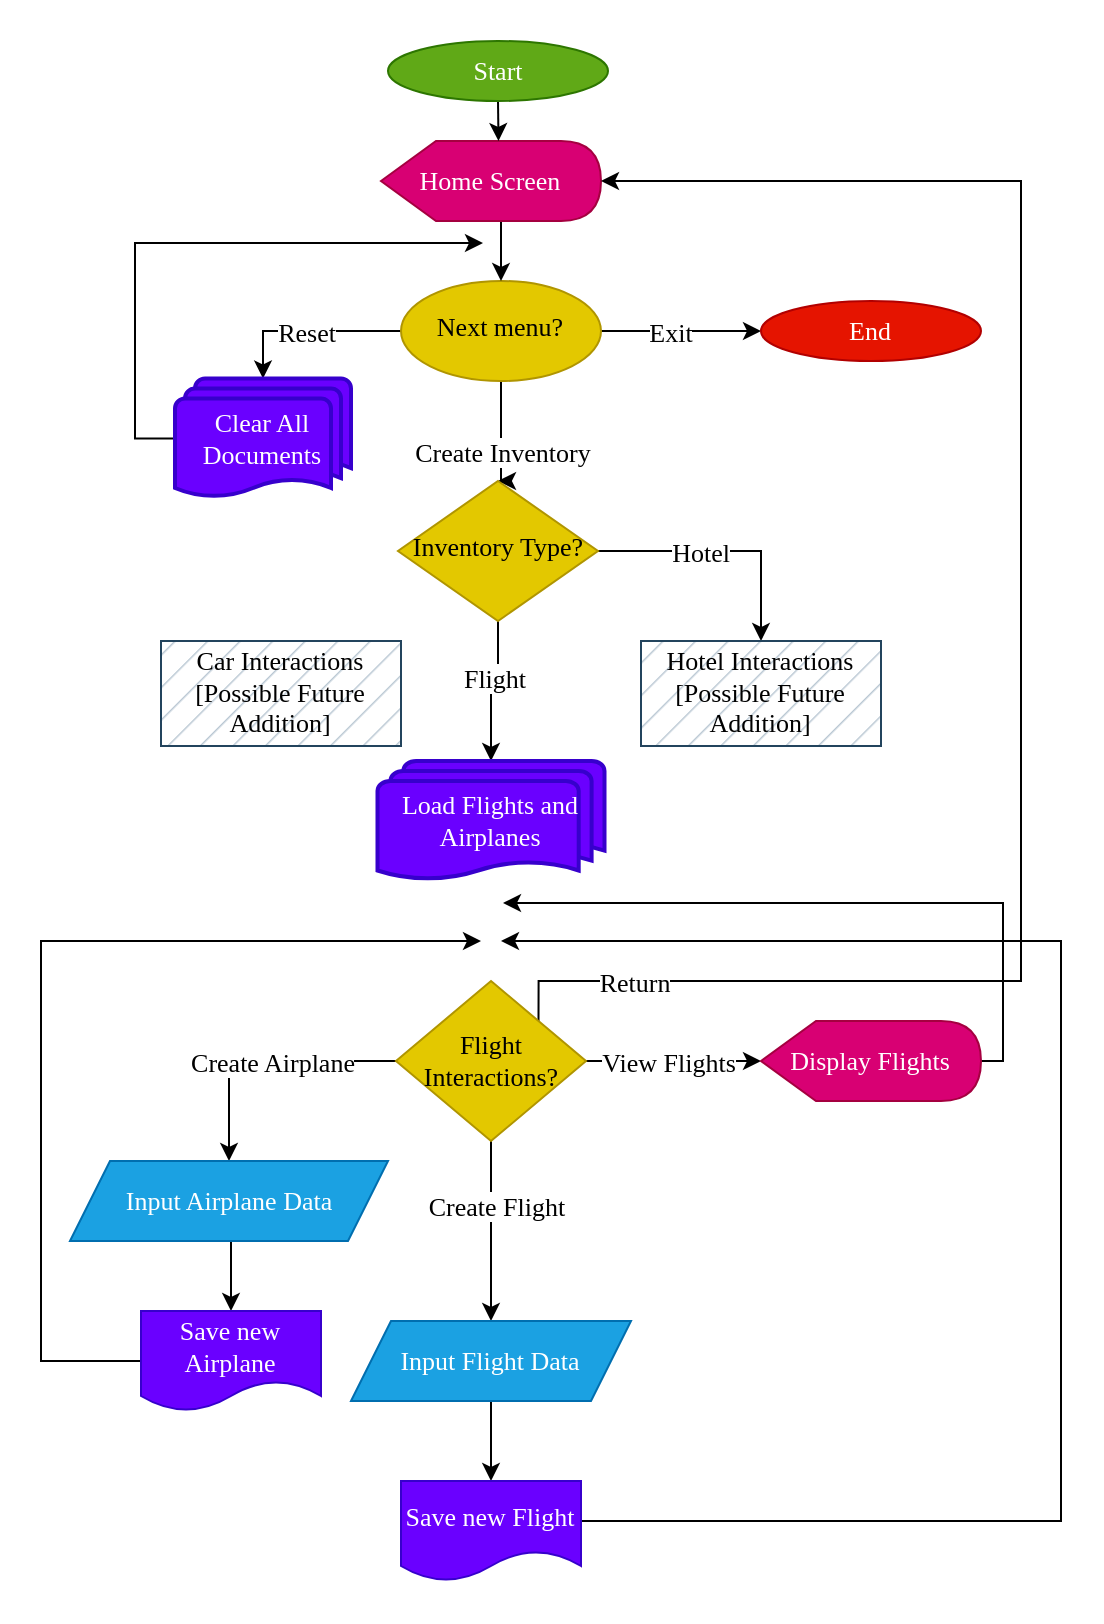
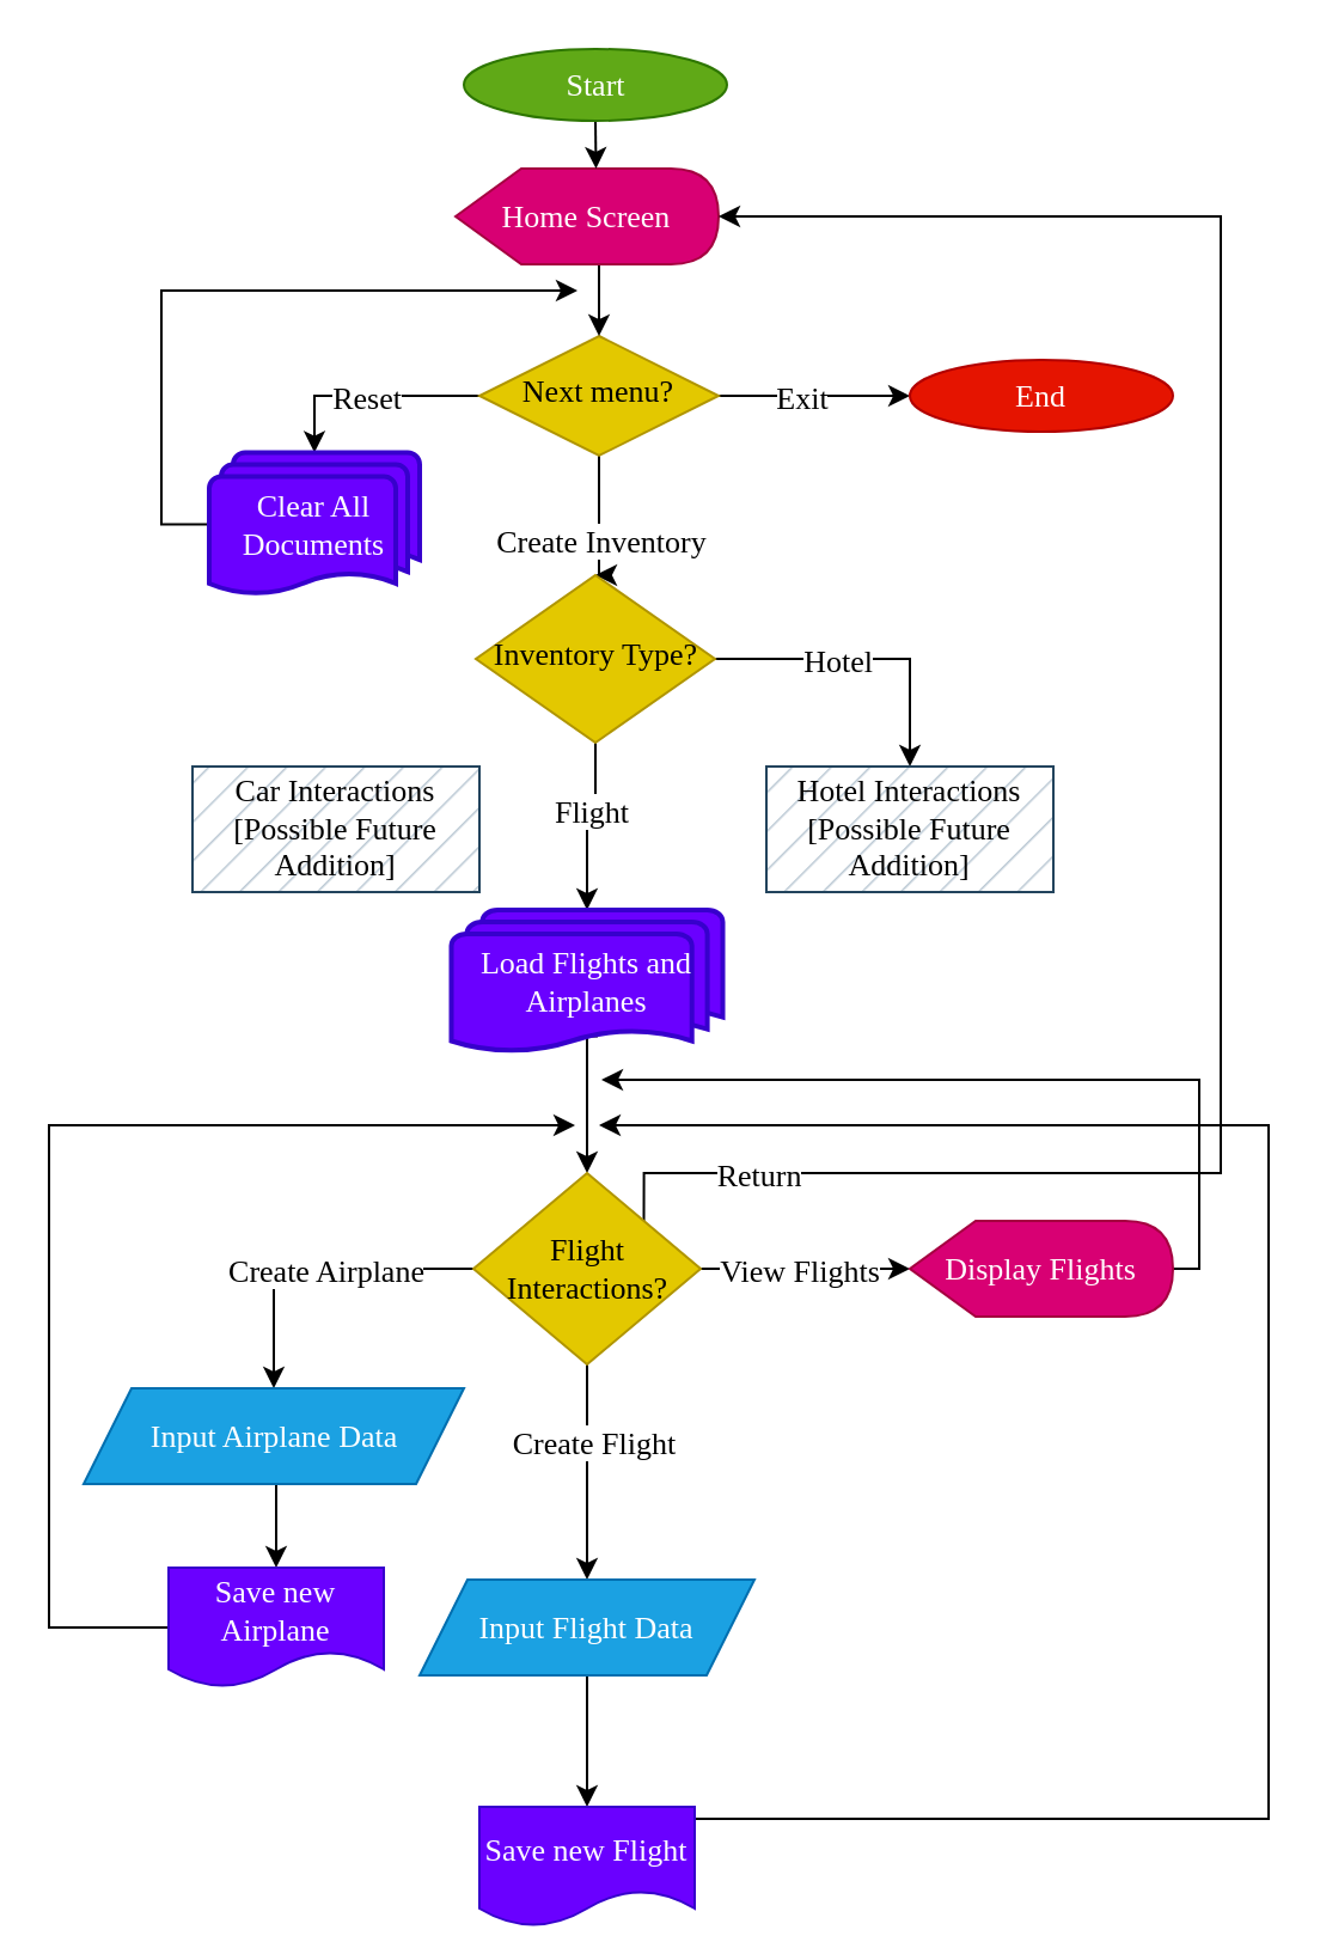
- <mxCell id="8" value="Next menu?" style="ellipse;whiteSpace=wrap;html=1;shadow=0;fontFamily=Verdana;fontSize=13;align=center;strokeWidth=1;spacing=6;spacingTop=-4;fillColor=#e3c800;fontColor=#000000;strokeColor=#B09500;" parent="1" vertex="1"><mxGeometry x="200" y="140" width="100" height="50" as="geometry" /></mxCell>
+ <mxCell id="8" value="Next menu?" style="rhombus;whiteSpace=wrap;html=1;shadow=0;fontFamily=Verdana;fontSize=13;align=center;strokeWidth=1;spacing=6;spacingTop=-4;fillColor=#e3c800;fontColor=#000000;strokeColor=#B09500;" parent="1" vertex="1"><mxGeometry x="200" y="140" width="100" height="50" as="geometry" /></mxCell>
+ <mxCell id="18" style="edgeStyle=orthogonalEdgeStyle;rounded=0;orthogonalLoop=1;jettySize=auto;html=1;entryX=0.5;entryY=0;entryDx=0;entryDy=0;exitX=0.5;exitY=0.88;exitDx=0;exitDy=0;exitPerimeter=0;fontSize=13;fontFamily=Verdana;" edge="1" parent="1" source="37" target="32"><mxGeometry relative="1" as="geometry"><mxPoint x="249" y="380" as="sourcePoint" /><Array as="points"><mxPoint x="249" y="420" /><mxPoint x="245" y="420" /></Array></mxGeometry></mxCell>
- <mxCell id="43" value="Save new Flight" style="shape=document;whiteSpace=wrap;html=1;boundedLbl=1;fillStyle=auto;fontSize=13;fontFamily=Verdana;fillColor=#6a00ff;fontColor=#ffffff;strokeColor=#3700CC;" vertex="1" parent="1"><mxGeometry x="200" y="740" width="90" height="50" as="geometry" /></mxCell>
+ <mxCell id="43" value="Save new Flight" style="shape=document;whiteSpace=wrap;html=1;boundedLbl=1;fillStyle=auto;fontSize=13;fontFamily=Verdana;fillColor=#6a00ff;fontColor=#ffffff;strokeColor=#3700CC;" vertex="1" parent="1"><mxGeometry x="200" y="755" width="90" height="50" as="geometry" /></mxCell>
